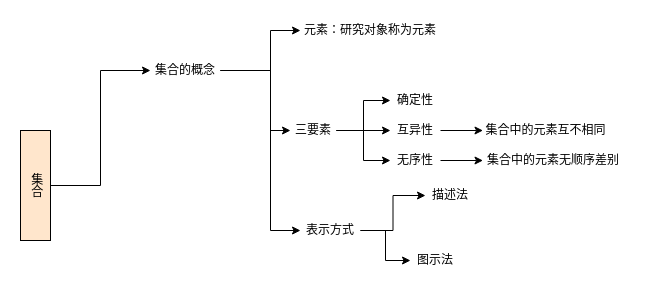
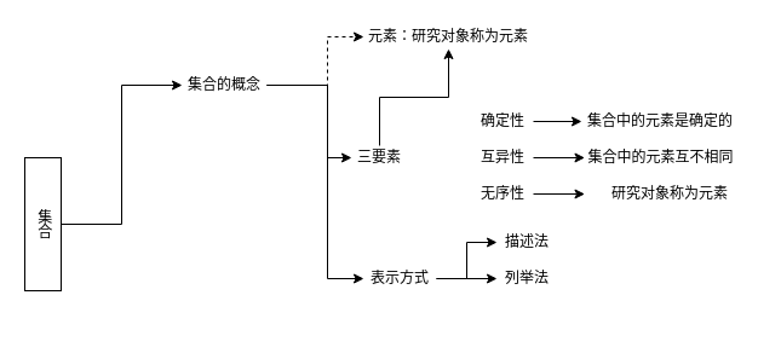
- <mxCell id="4" value="" style="edgeStyle=orthogonalEdgeStyle;rounded=0;orthogonalLoop=1;jettySize=auto;html=1;fontFamily=Helvetica;fontSize=12;fontColor=default;" edge="1" parent="1" source="7" target="8"><mxGeometry relative="1" as="geometry"><Array as="points"><mxPoint x="270" y="70" /><mxPoint x="270" y="30" /></Array></mxGeometry></mxCell>
+ <mxCell id="4" value="" style="edgeStyle=orthogonalEdgeStyle;rounded=0;orthogonalLoop=1;jettySize=auto;html=1;fontFamily=Helvetica;fontSize=12;fontColor=default;dashed=1;" edge="1" parent="1" source="7" target="8"><mxGeometry relative="1" as="geometry"><Array as="points"><mxPoint x="270" y="70" /><mxPoint x="270" y="30" /></Array></mxGeometry></mxCell>
+ <mxCell id="13" style="edgeStyle=orthogonalEdgeStyle;rounded=0;orthogonalLoop=1;jettySize=auto;html=1;entryX=0;entryY=0.5;entryDx=0;entryDy=0;fontFamily=Helvetica;fontSize=12;fontColor=default;" edge="1" parent="1" source="14" target="19"><mxGeometry relative="1" as="geometry" /></mxCell>
+ <mxCell id="19" value="集合中的元素是确定的" style="text;html=1;align=center;verticalAlign=middle;whiteSpace=wrap;rounded=0;fontFamily=Helvetica;fontSize=12;fontColor=default;" vertex="1" parent="1"><mxGeometry x="480" y="92.5" width="130" height="15" as="geometry" /></mxCell>
- <mxCell id="9" style="edgeStyle=orthogonalEdgeStyle;rounded=0;orthogonalLoop=1;jettySize=auto;html=1;entryX=0;entryY=0.5;entryDx=0;entryDy=0;fontFamily=Helvetica;fontSize=12;fontColor=default;" edge="1" parent="1" source="12" target="14"><mxGeometry relative="1" as="geometry" /></mxCell>
+ <mxCell id="9" style="edgeStyle=orthogonalEdgeStyle;rounded=0;orthogonalLoop=1;jettySize=auto;html=1;fontFamily=Helvetica;fontSize=12;fontColor=default;" edge="1" parent="1" source="12" target="8"><mxGeometry relative="1" as="geometry" /></mxCell>
- <mxCell id="10" style="edgeStyle=orthogonalEdgeStyle;rounded=0;orthogonalLoop=1;jettySize=auto;html=1;entryX=0;entryY=0.5;entryDx=0;entryDy=0;fontFamily=Helvetica;fontSize=12;fontColor=default;" edge="1" parent="1" source="12" target="16"><mxGeometry relative="1" as="geometry" /></mxCell>
- <mxCell id="11" style="edgeStyle=orthogonalEdgeStyle;rounded=0;orthogonalLoop=1;jettySize=auto;html=1;entryX=0;entryY=0.5;entryDx=0;entryDy=0;fontFamily=Helvetica;fontSize=12;fontColor=default;" edge="1" parent="1" source="12" target="18"><mxGeometry relative="1" as="geometry" /></mxCell>
- <mxCell id="21" value="集合中的元素无顺序差别" style="text;html=1;align=center;verticalAlign=middle;whiteSpace=wrap;rounded=0;fontFamily=Helvetica;fontSize=12;fontColor=default;" vertex="1" parent="1"><mxGeometry x="482.5" y="150" width="140" height="20" as="geometry" /></mxCell>
+ <mxCell id="21" value="研究对象称为元素" style="text;html=1;align=center;verticalAlign=middle;whiteSpace=wrap;rounded=0;fontFamily=Helvetica;fontSize=12;fontColor=default;" vertex="1" parent="1"><mxGeometry x="482.5" y="150" width="140" height="20" as="geometry" /></mxCell>
- <mxCell id="3" value="集合" style="rounded=0;whiteSpace=wrap;html=1;textDirection=vertical-lr;horizontal=1;verticalAlign=middle;fontSize=12;fontFamily=Helvetica;fillColor=#ffe6cc;" vertex="1" parent="1"><mxGeometry x="20" y="130" width="30" height="110" as="geometry" /></mxCell>
+ <mxCell id="3" value="集合" style="rounded=0;whiteSpace=wrap;html=1;textDirection=vertical-lr;horizontal=1;verticalAlign=middle;fontSize=12;fontFamily=Helvetica;" vertex="1" parent="1"><mxGeometry x="20" y="130" width="30" height="110" as="geometry" /></mxCell>
- <mxCell id="26" value="描述法" style="text;html=1;align=center;verticalAlign=middle;whiteSpace=wrap;rounded=0;fontFamily=Helvetica;fontSize=12;fontColor=default;" vertex="1" parent="1"><mxGeometry x="425" y="185" width="50" height="20" as="geometry" /></mxCell>
+ <mxCell id="26" value="描述法" style="text;html=1;align=center;verticalAlign=middle;whiteSpace=wrap;rounded=0;fontFamily=Helvetica;fontSize=12;fontColor=default;" vertex="1" parent="1"><mxGeometry x="410" y="190" width="50" height="20" as="geometry" /></mxCell>
+ <mxCell id="23" style="edgeStyle=orthogonalEdgeStyle;rounded=0;orthogonalLoop=1;jettySize=auto;html=1;entryX=0;entryY=0.5;entryDx=0;entryDy=0;fontFamily=Helvetica;fontSize=12;fontColor=default;" edge="1" parent="1" source="25" target="27"><mxGeometry relative="1" as="geometry" /></mxCell>
+ <mxCell id="27" value="列举法" style="text;html=1;align=center;verticalAlign=middle;whiteSpace=wrap;rounded=0;fontFamily=Helvetica;fontSize=12;fontColor=default;" vertex="1" parent="1"><mxGeometry x="410" y="220" width="50" height="20" as="geometry" /></mxCell>
- <mxCell id="24" style="edgeStyle=orthogonalEdgeStyle;rounded=0;orthogonalLoop=1;jettySize=auto;html=1;entryX=0;entryY=0.5;entryDx=0;entryDy=0;fontFamily=Helvetica;fontSize=12;fontColor=default;" edge="1" parent="1" source="25" target="28"><mxGeometry relative="1" as="geometry" /></mxCell>
- <mxCell id="28" value="图示法" style="text;html=1;align=center;verticalAlign=middle;whiteSpace=wrap;rounded=0;fontFamily=Helvetica;fontSize=12;fontColor=default;" vertex="1" parent="1"><mxGeometry x="410" y="250" width="50" height="20" as="geometry" /></mxCell>
